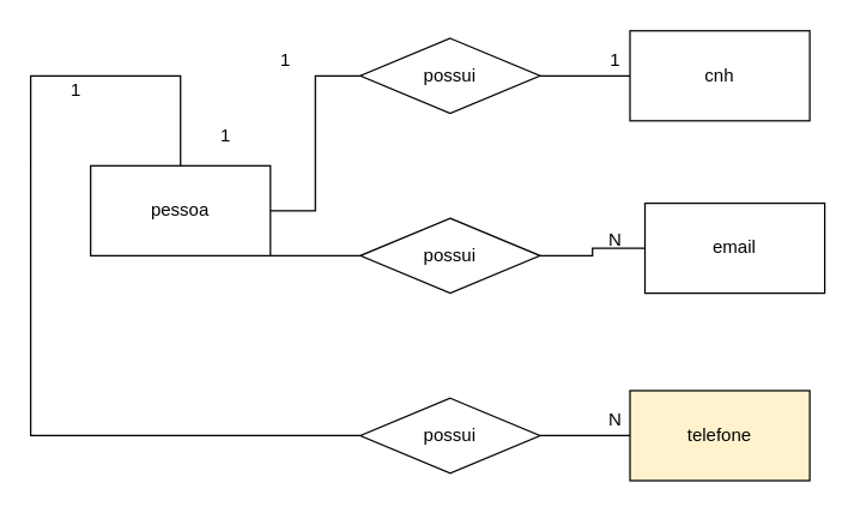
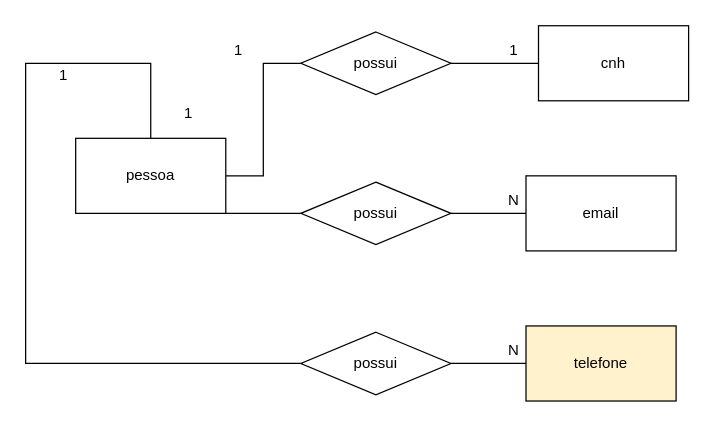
- <mxCell id="6" value="cnh" style="rounded=0;whiteSpace=wrap;html=1;" vertex="1" parent="1"><mxGeometry x="420" y="20" width="120" height="60" as="geometry" /></mxCell>
+ <mxCell id="6" value="cnh" style="rounded=0;whiteSpace=wrap;html=1;" vertex="1" parent="1"><mxGeometry x="430" y="20" width="120" height="60" as="geometry" /></mxCell>
- <mxCell id="7" value="email" style="rounded=0;whiteSpace=wrap;html=1;" vertex="1" parent="1"><mxGeometry x="430" y="135" width="120" height="60" as="geometry" /></mxCell>
+ <mxCell id="7" value="email" style="rounded=0;whiteSpace=wrap;html=1;" vertex="1" parent="1"><mxGeometry x="420" y="140" width="120" height="60" as="geometry" /></mxCell>
